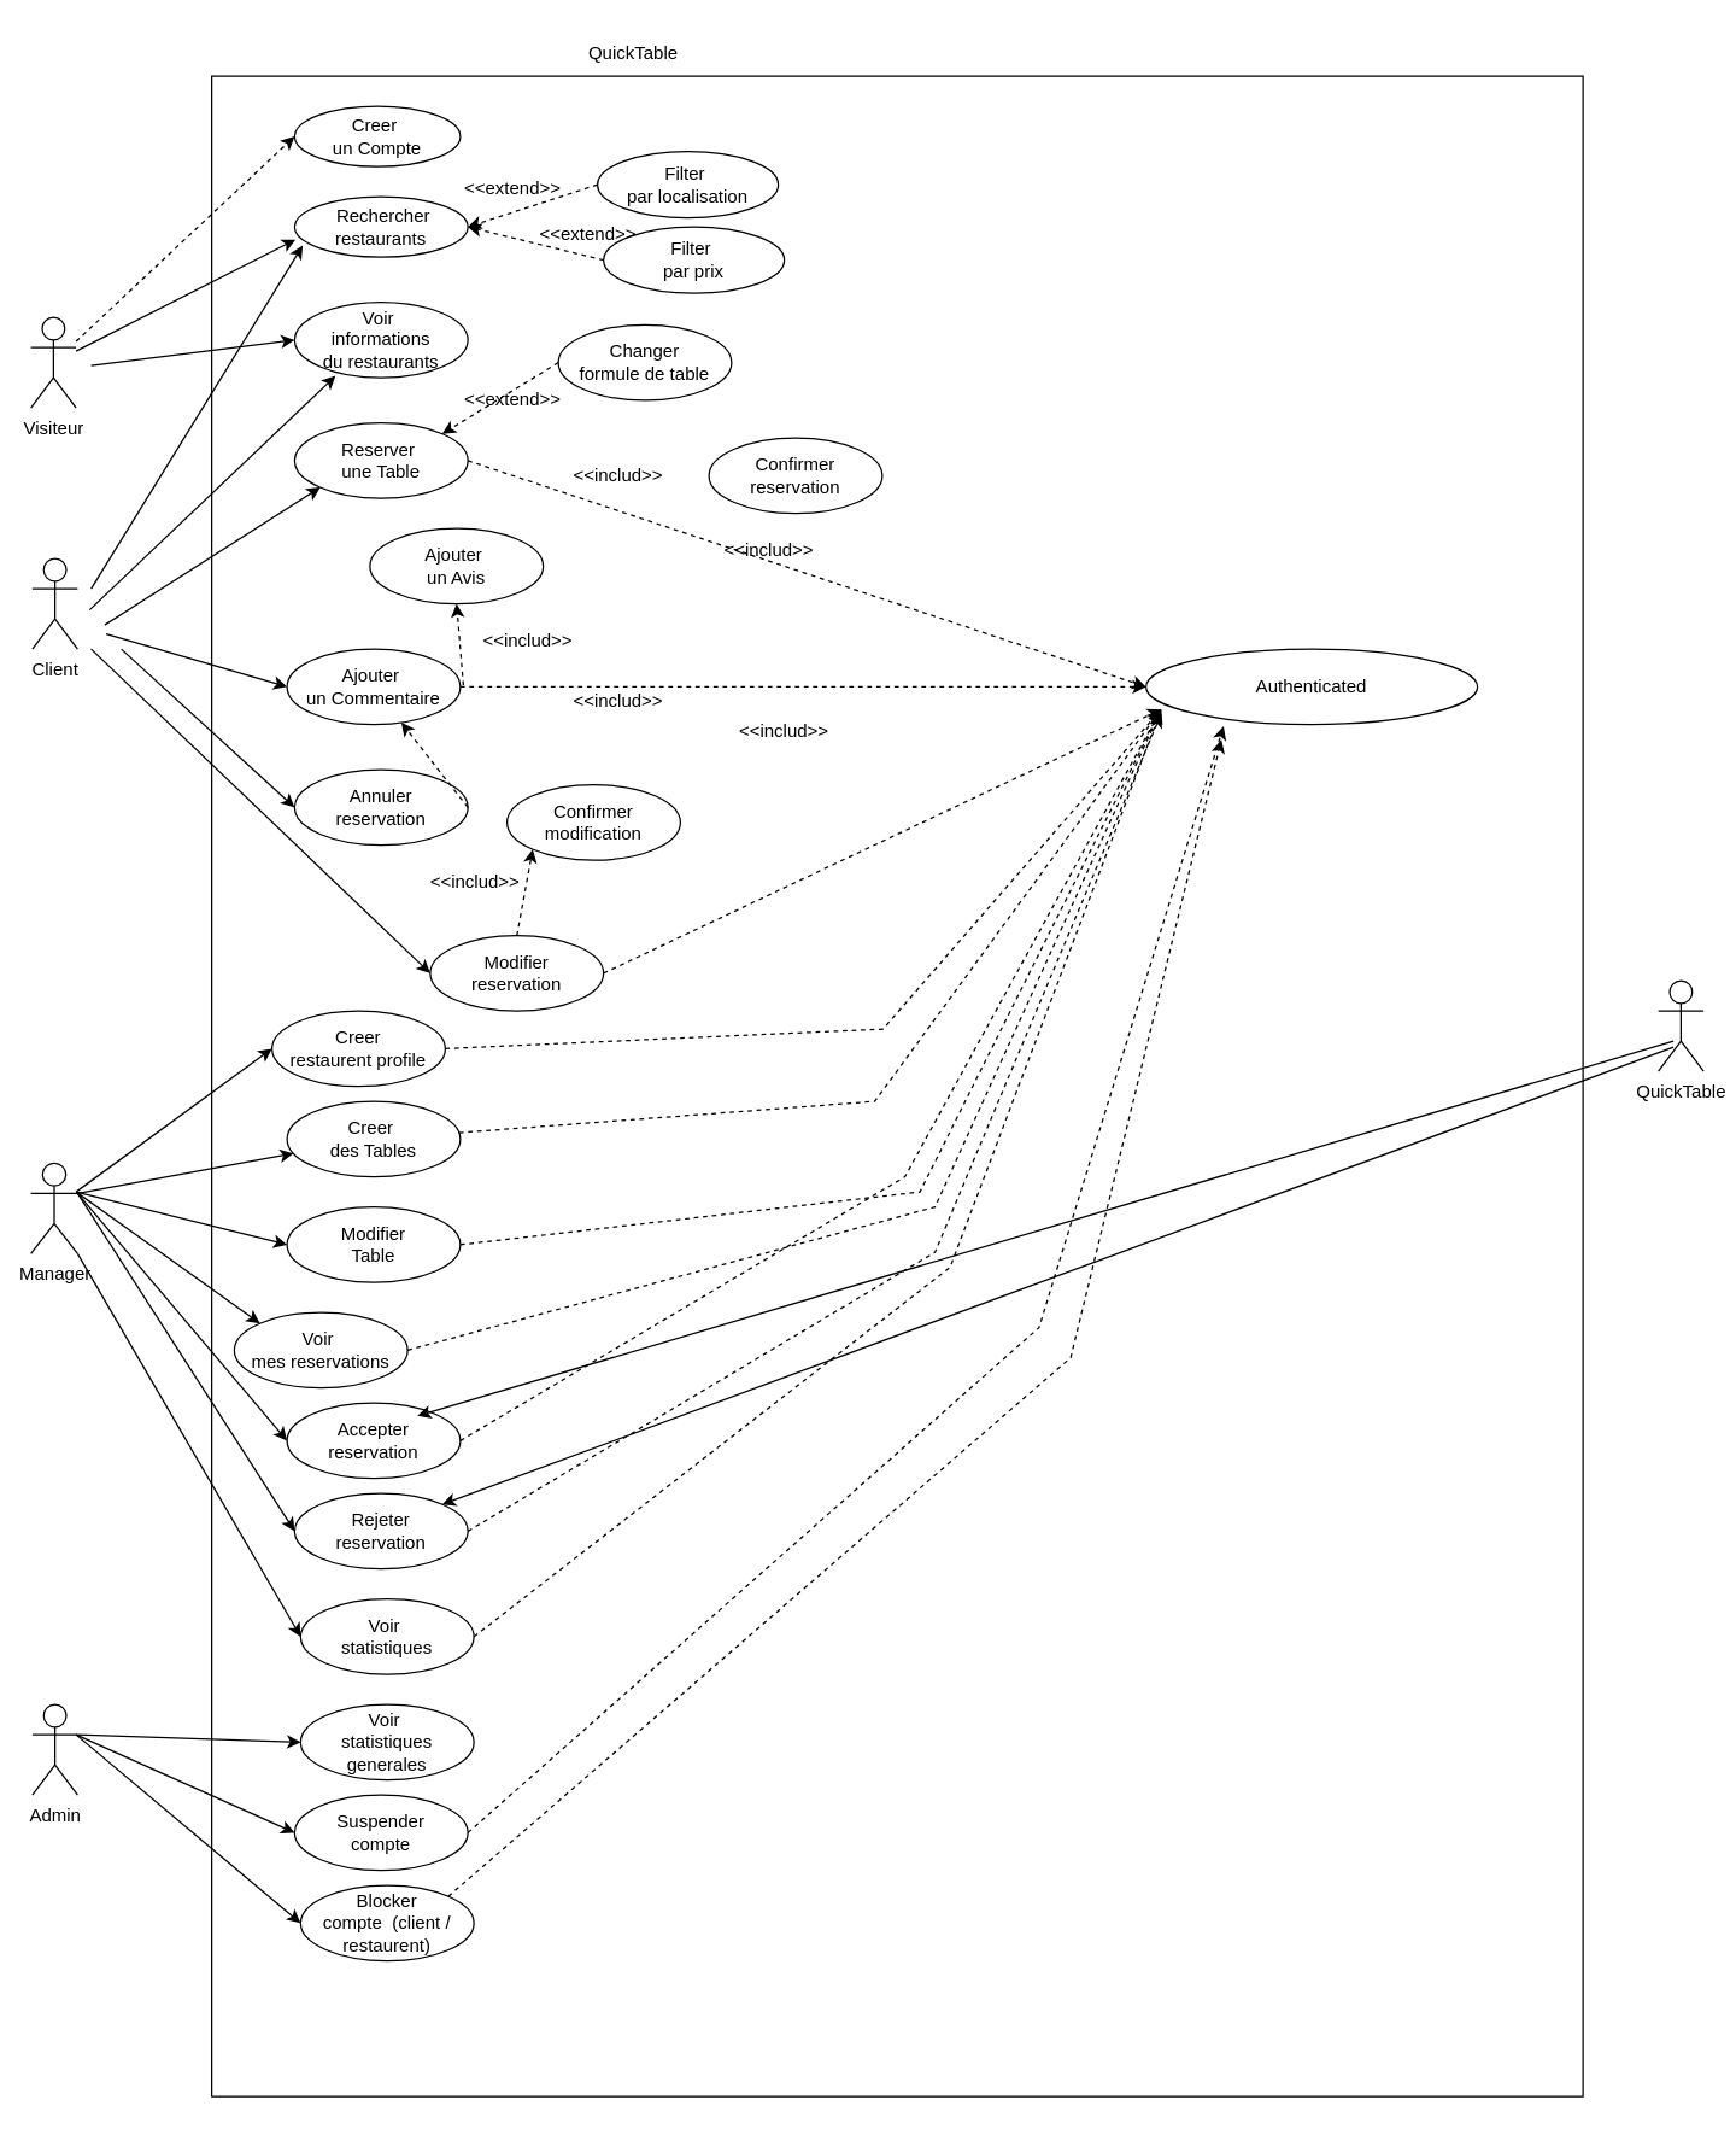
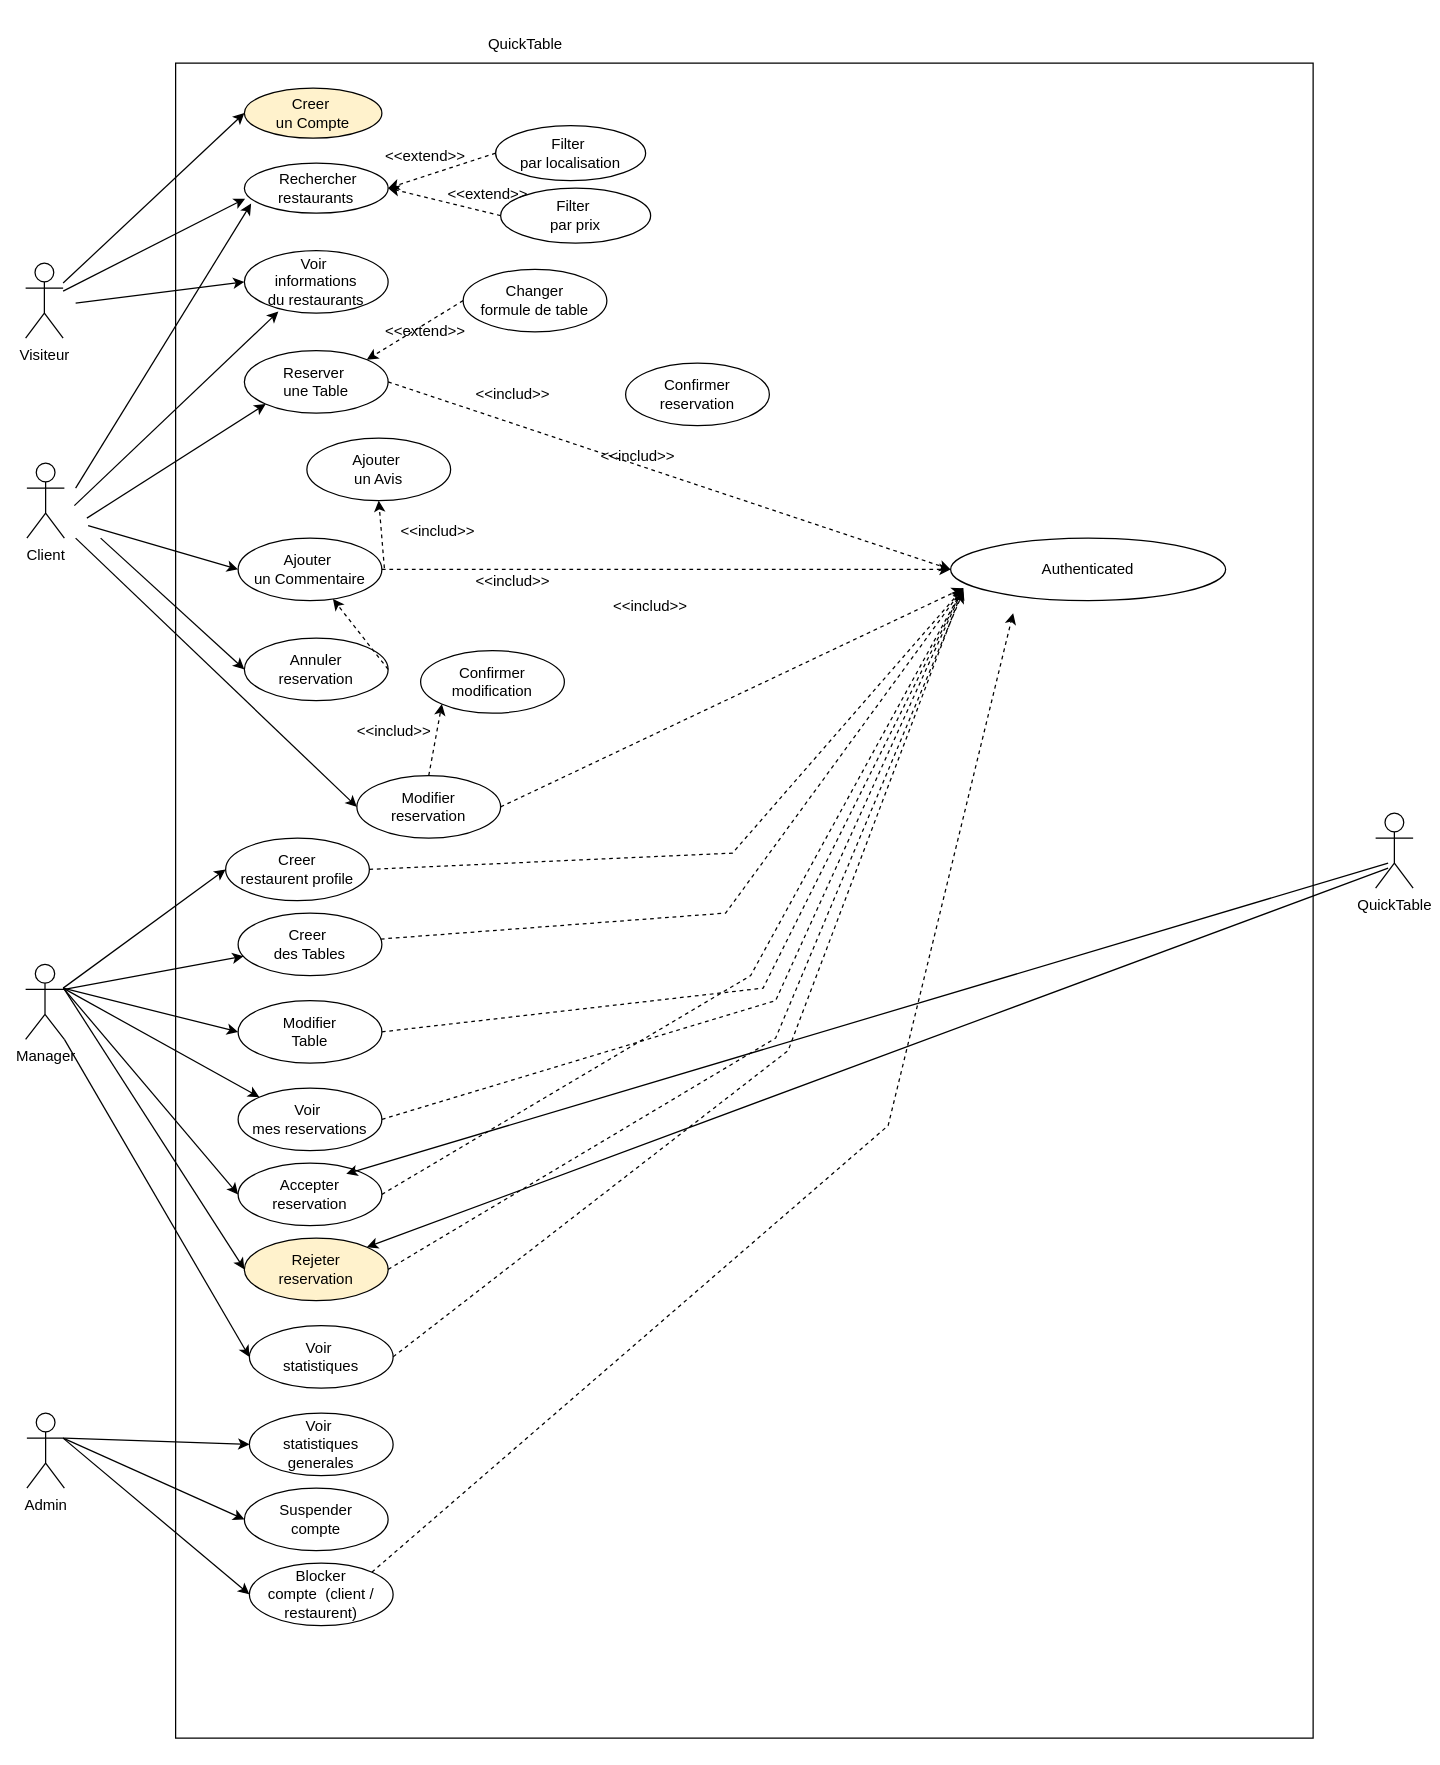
- <mxCell id="7" value="Creer&amp;nbsp;&lt;div&gt;un Compte&lt;/div&gt;" style="ellipse;whiteSpace=wrap;html=1;" parent="1" vertex="1"><mxGeometry x="195" y="70" width="110" height="40" as="geometry" /></mxCell>
+ <mxCell id="7" value="Creer&amp;nbsp;&lt;div&gt;un Compte&lt;/div&gt;" style="ellipse;whiteSpace=wrap;html=1;fillColor=#fff2cc;" parent="1" vertex="1"><mxGeometry x="195" y="70" width="110" height="40" as="geometry" /></mxCell>
- <mxCell id="17" value="" style="endArrow=classic;html=1;rounded=0;entryX=0;entryY=0.5;entryDx=0;entryDy=0;dashed=1;" parent="1" source="4" target="7" edge="1"><mxGeometry width="50" height="50" relative="1" as="geometry"><mxPoint x="270" y="300" as="sourcePoint" /><mxPoint x="320" y="250" as="targetPoint" /></mxGeometry></mxCell>
+ <mxCell id="17" value="" style="endArrow=classic;html=1;rounded=0;entryX=0;entryY=0.5;entryDx=0;entryDy=0;" parent="1" source="4" target="7" edge="1"><mxGeometry width="50" height="50" relative="1" as="geometry"><mxPoint x="270" y="300" as="sourcePoint" /><mxPoint x="320" y="250" as="targetPoint" /></mxGeometry></mxCell>
- <mxCell id="37" value="Confirmer&lt;br&gt;reservation" style="ellipse;whiteSpace=wrap;html=1;" parent="1" vertex="1"><mxGeometry x="470" y="290" width="115" height="50" as="geometry" /></mxCell>
+ <mxCell id="37" value="Confirmer&lt;br&gt;reservation" style="ellipse;whiteSpace=wrap;html=1;" parent="1" vertex="1"><mxGeometry x="500" y="290" width="115" height="50" as="geometry" /></mxCell>
- <mxCell id="79" value="Voir&amp;nbsp;&lt;div&gt;mes reservations&lt;/div&gt;" style="ellipse;whiteSpace=wrap;html=1;" vertex="1" parent="1"><mxGeometry x="155" y="870" width="115" height="50" as="geometry" /></mxCell>
+ <mxCell id="79" value="Voir&amp;nbsp;&lt;div&gt;mes reservations&lt;/div&gt;" style="ellipse;whiteSpace=wrap;html=1;" vertex="1" parent="1"><mxGeometry x="190" y="870" width="115" height="50" as="geometry" /></mxCell>
- <mxCell id="51" value="Rejeter&lt;br&gt;reservation" style="ellipse;whiteSpace=wrap;html=1;" parent="1" vertex="1"><mxGeometry x="195" y="990" width="115" height="50" as="geometry" /></mxCell>
+ <mxCell id="51" value="Rejeter&lt;br&gt;reservation" style="ellipse;whiteSpace=wrap;html=1;fillColor=#fff2cc;" parent="1" vertex="1"><mxGeometry x="195" y="990" width="115" height="50" as="geometry" /></mxCell>
- <mxCell id="74" value="" style="endArrow=classic;html=1;rounded=0;dashed=1;exitX=1;exitY=0.5;exitDx=0;exitDy=0;entryX=0.234;entryY=1.023;entryDx=0;entryDy=0;entryPerimeter=0;" edge="1" parent="1" source="63" target="22"><mxGeometry width="50" height="50" relative="1" as="geometry"><mxPoint x="353" y="1165" as="sourcePoint" /><mxPoint x="852" y="491" as="targetPoint" /><Array as="points"><mxPoint x="689" y="880" /></Array></mxGeometry></mxCell>
